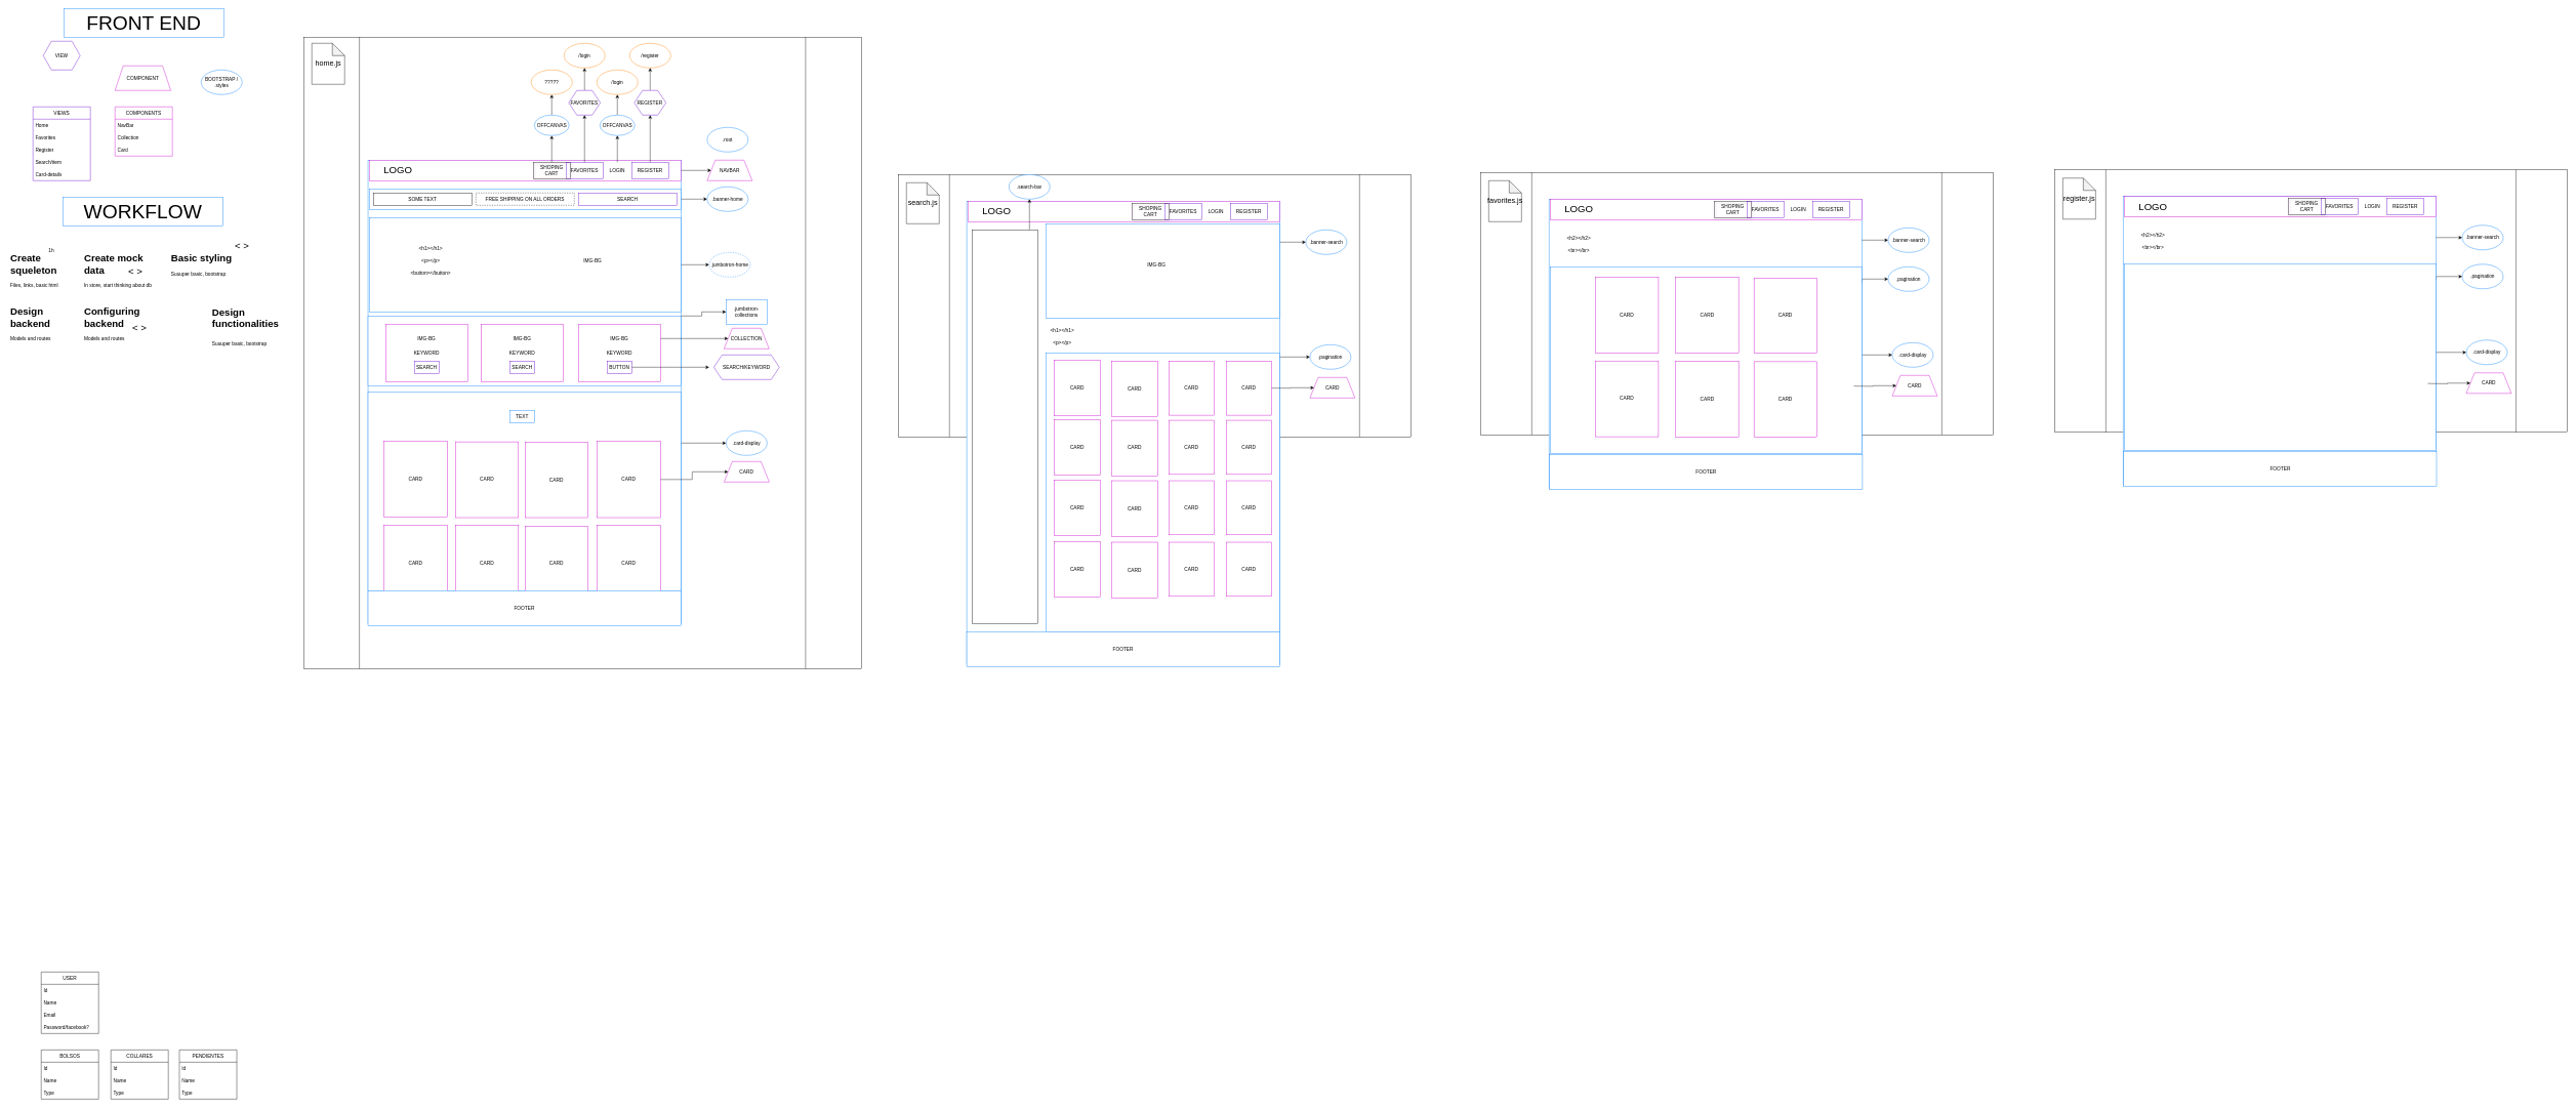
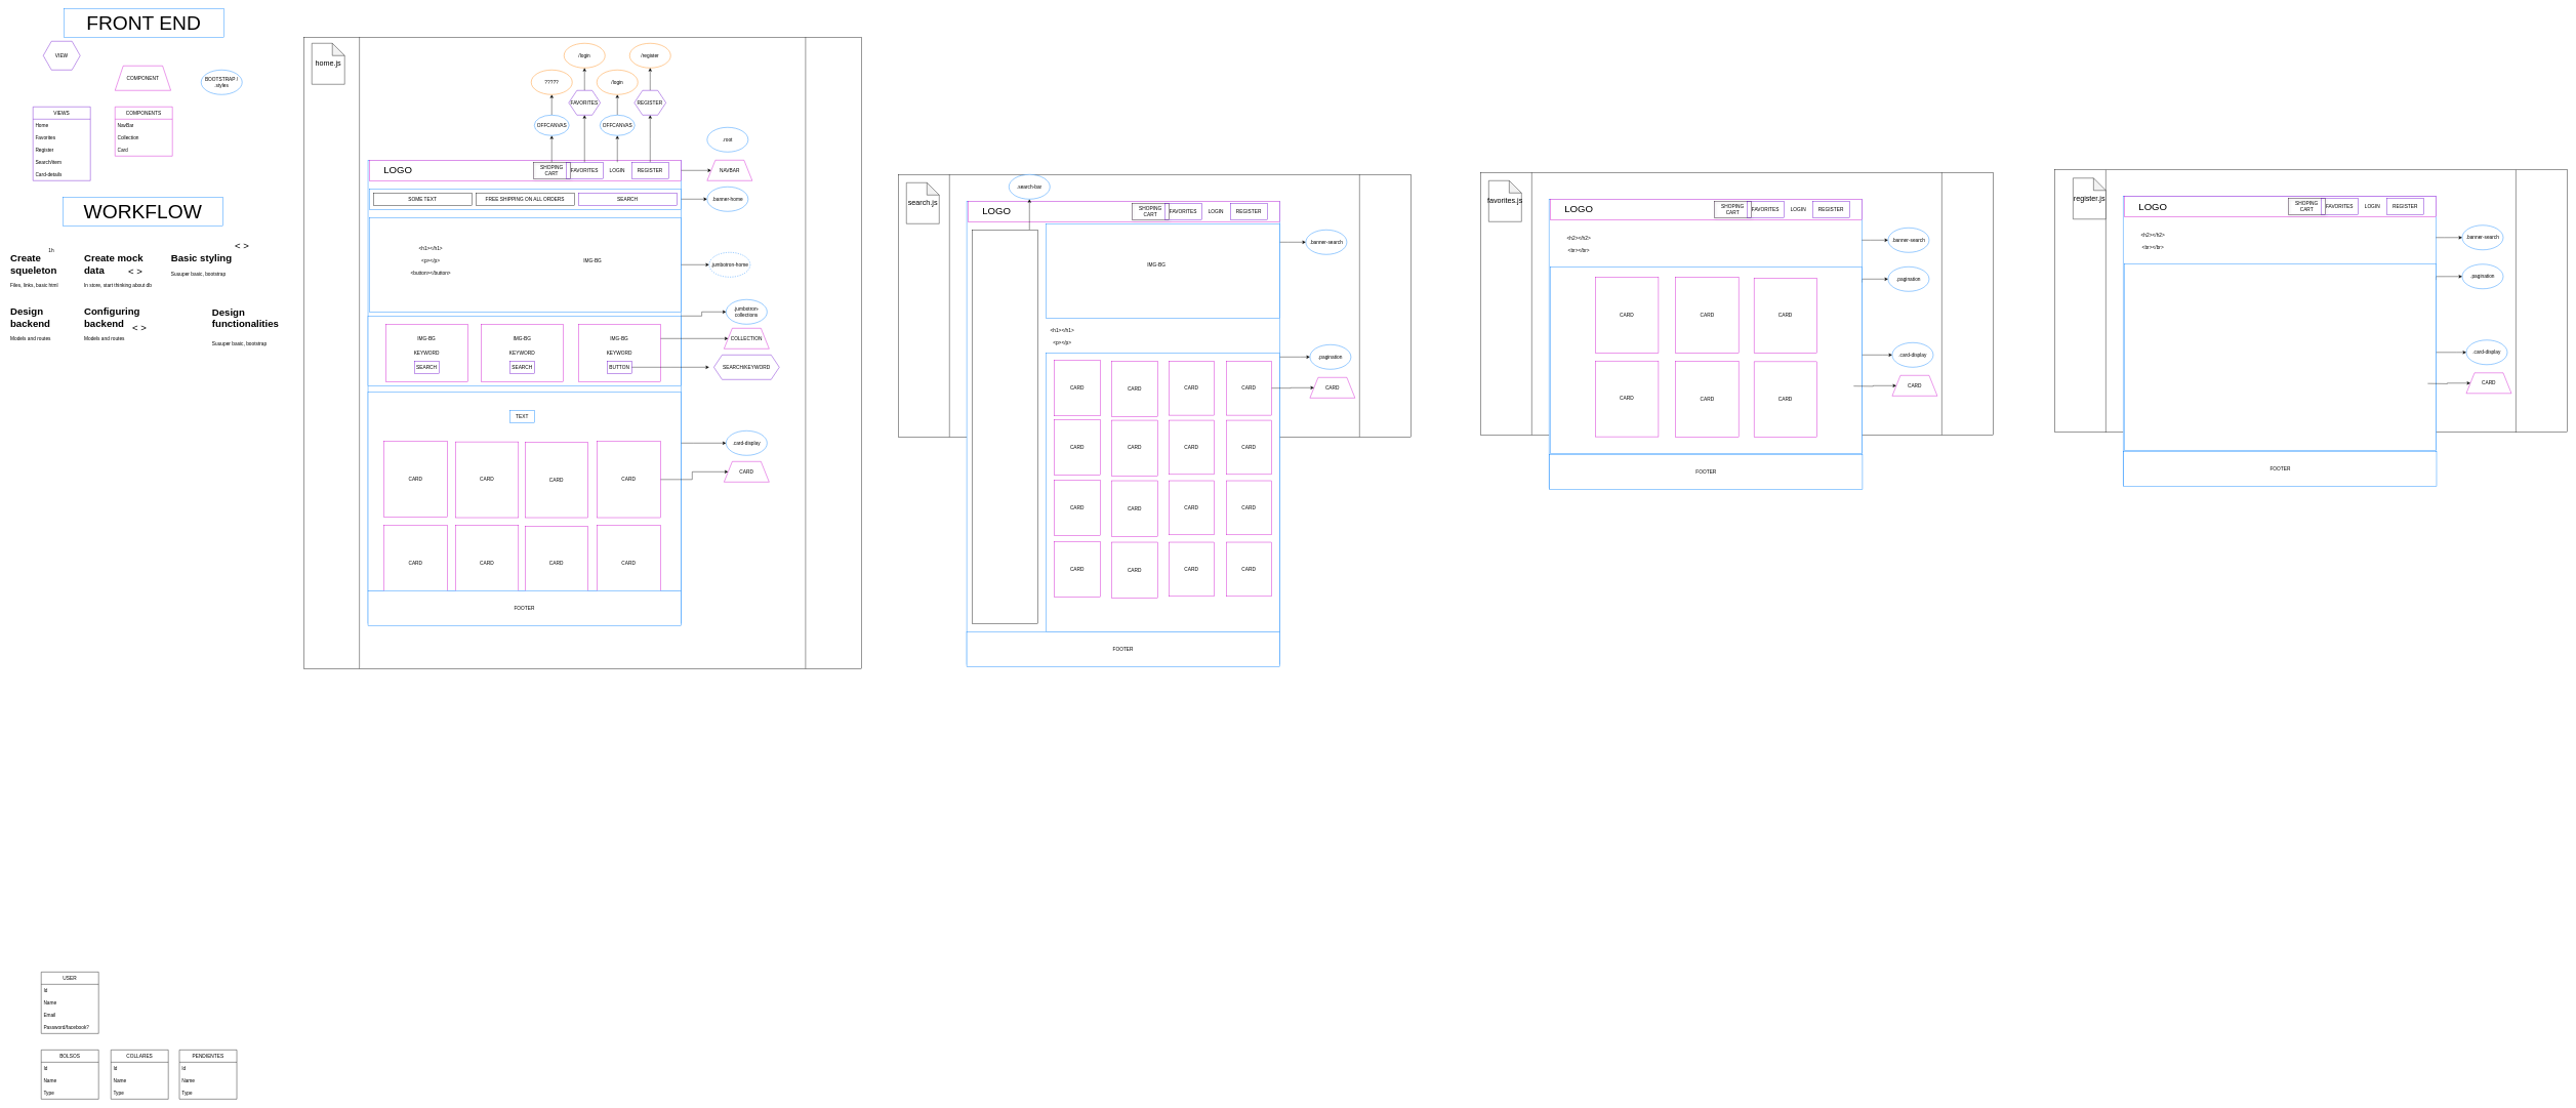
- <mxCell id="40" value="FREE SHIPPING ON ALL ORDERS" style="rounded=0;whiteSpace=wrap;html=1;dashed=1;" parent="1" vertex="1"><mxGeometry x="1160" y="470" width="240" height="30" as="geometry" /></mxCell>
+ <mxCell id="40" value="FREE SHIPPING ON ALL ORDERS" style="rounded=0;whiteSpace=wrap;html=1;" parent="1" vertex="1"><mxGeometry x="1160" y="470" width="240" height="30" as="geometry" /></mxCell>
- <mxCell id="206" value="&lt;font style=&quot;font-size: 18px;&quot;&gt;register.js&lt;/font&gt;" style="shape=note;whiteSpace=wrap;html=1;backgroundOutline=1;darkOpacity=0.05;" vertex="1" parent="1"><mxGeometry x="5030" y="433.75" width="80" height="100" as="geometry" /></mxCell>
+ <mxCell id="206" value="&lt;font style=&quot;font-size: 18px;&quot;&gt;register.js&lt;/font&gt;" style="shape=note;whiteSpace=wrap;html=1;backgroundOutline=1;darkOpacity=0.05;" vertex="1" parent="1"><mxGeometry x="5055" y="433.75" width="80" height="100" as="geometry" /></mxCell>
- <mxCell id="91" value=".jumbotron-collections" style="whiteSpace=wrap;html=1;strokeColor=#007FFF;rounded=0;" parent="1" vertex="1"><mxGeometry x="1770.21" y="730" width="100" height="60" as="geometry" /></mxCell>
+ <mxCell id="91" value=".jumbotron-collections" style="ellipse;whiteSpace=wrap;html=1;strokeColor=#007FFF;" parent="1" vertex="1"><mxGeometry x="1770.21" y="730" width="100" height="60" as="geometry" /></mxCell>
